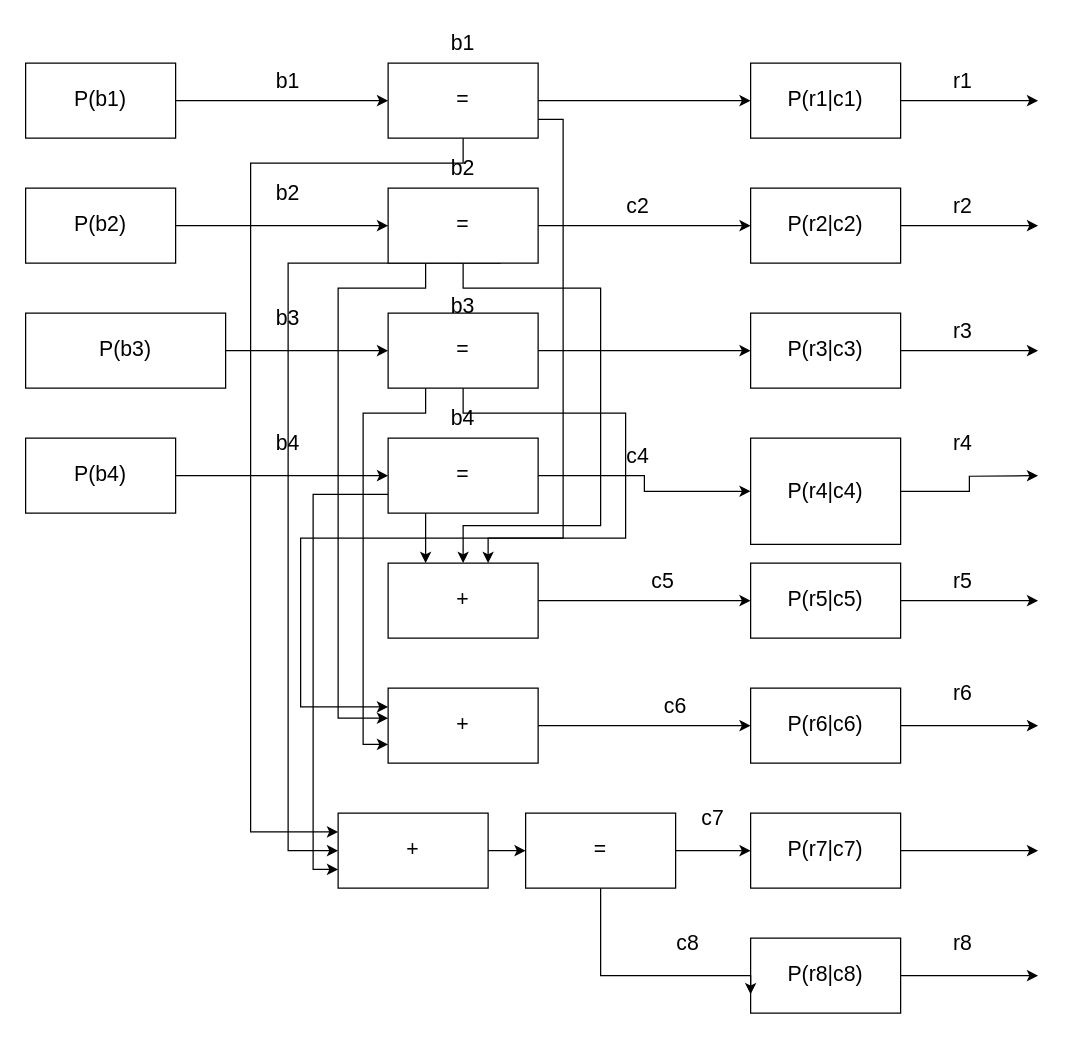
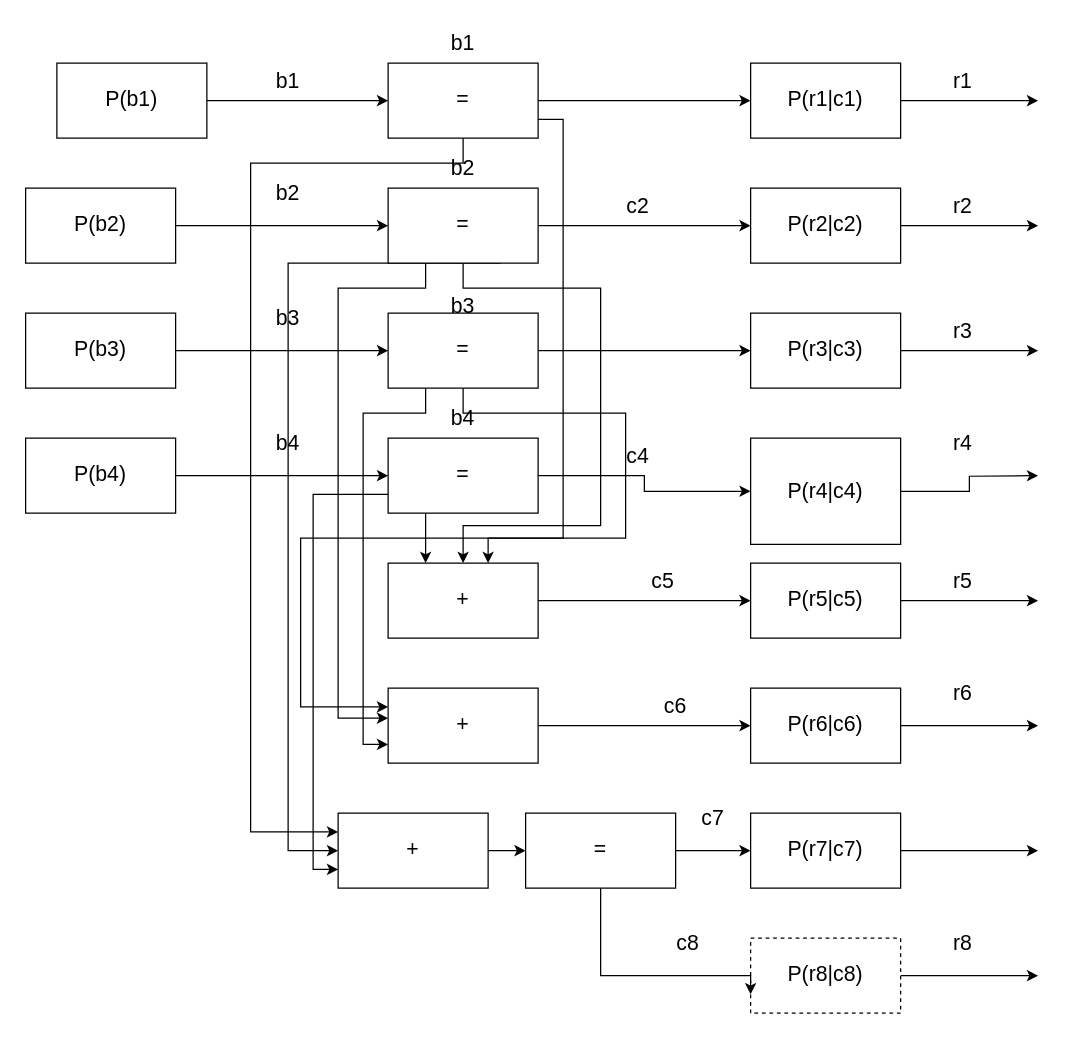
- <mxCell id="3" value="P(b1)" style="rounded=0;whiteSpace=wrap;html=1;fontSize=17;" vertex="1" parent="1"><mxGeometry x="20" y="50" width="120" height="60" as="geometry" /></mxCell>
+ <mxCell id="3" value="P(b1)" style="rounded=0;whiteSpace=wrap;html=1;fontSize=17;" vertex="1" parent="1"><mxGeometry x="45" y="50" width="120" height="60" as="geometry" /></mxCell>
- <mxCell id="11" value="P(b3)" style="rounded=0;whiteSpace=wrap;html=1;fontSize=17;" vertex="1" parent="1"><mxGeometry x="20" y="250" width="160" height="60" as="geometry" /></mxCell>
+ <mxCell id="11" value="P(b3)" style="rounded=0;whiteSpace=wrap;html=1;fontSize=17;" vertex="1" parent="1"><mxGeometry x="20" y="250" width="120" height="60" as="geometry" /></mxCell>
- <mxCell id="57" value="P(r8|c8)" style="rounded=0;whiteSpace=wrap;html=1;fontSize=17;" vertex="1" parent="1"><mxGeometry x="600" y="750" width="120" height="60" as="geometry" /></mxCell>
+ <mxCell id="57" value="P(r8|c8)" style="rounded=0;whiteSpace=wrap;html=1;fontSize=17;dashed=1;" vertex="1" parent="1"><mxGeometry x="600" y="750" width="120" height="60" as="geometry" /></mxCell>
